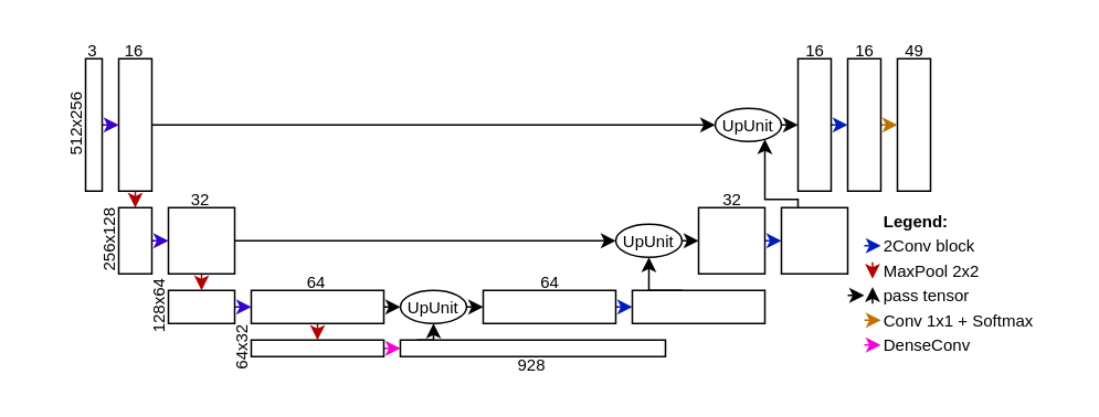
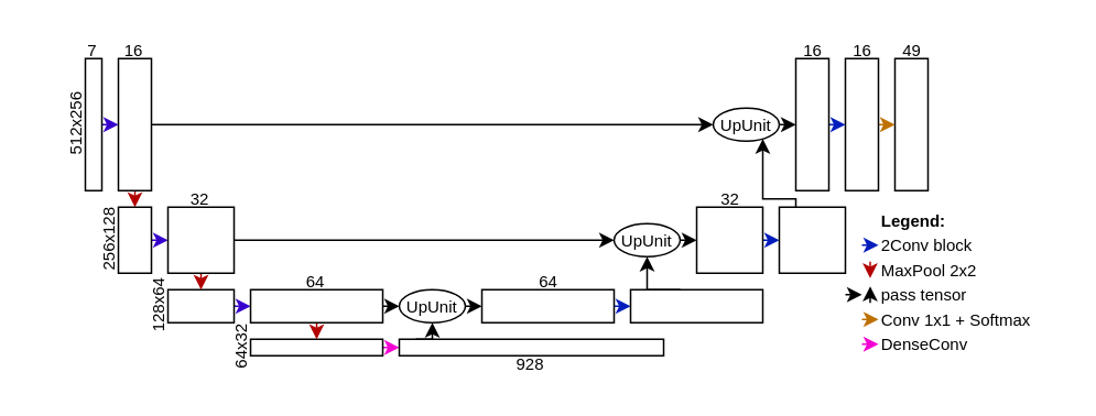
- <mxCell id="51" value="3" style="text;html=1;align=center;verticalAlign=middle;resizable=0;points=[];autosize=1;fontSize=10;" parent="1" vertex="1"><mxGeometry x="45" y="20" width="20" height="20" as="geometry" /></mxCell>
+ <mxCell id="51" value="7" style="text;html=1;align=center;verticalAlign=middle;resizable=0;points=[];autosize=1;fontSize=10;" parent="1" vertex="1"><mxGeometry x="45" y="20" width="20" height="20" as="geometry" /></mxCell>
